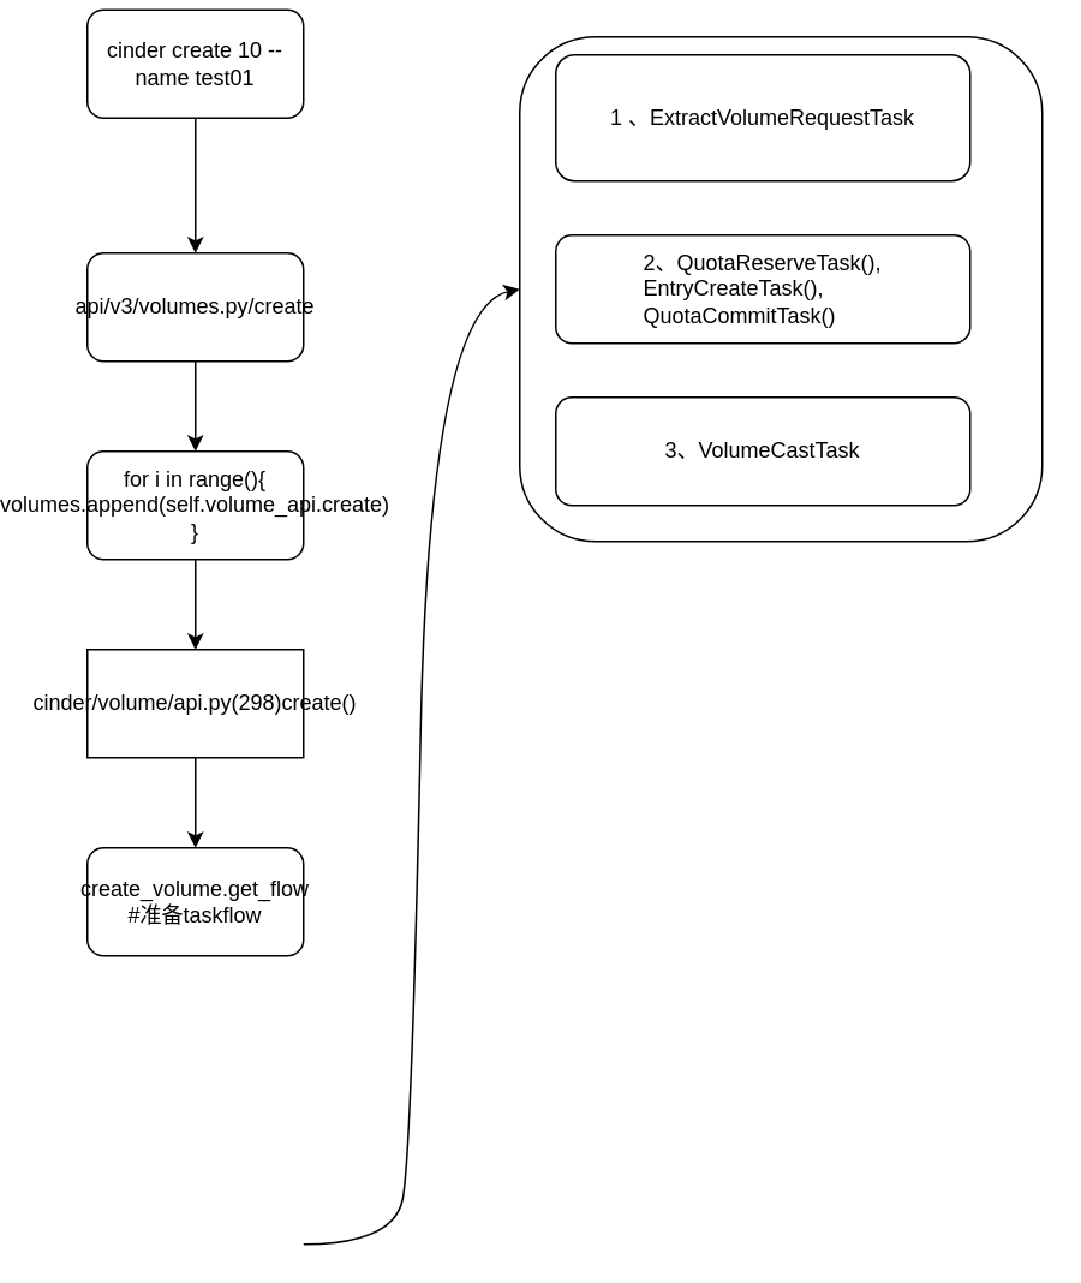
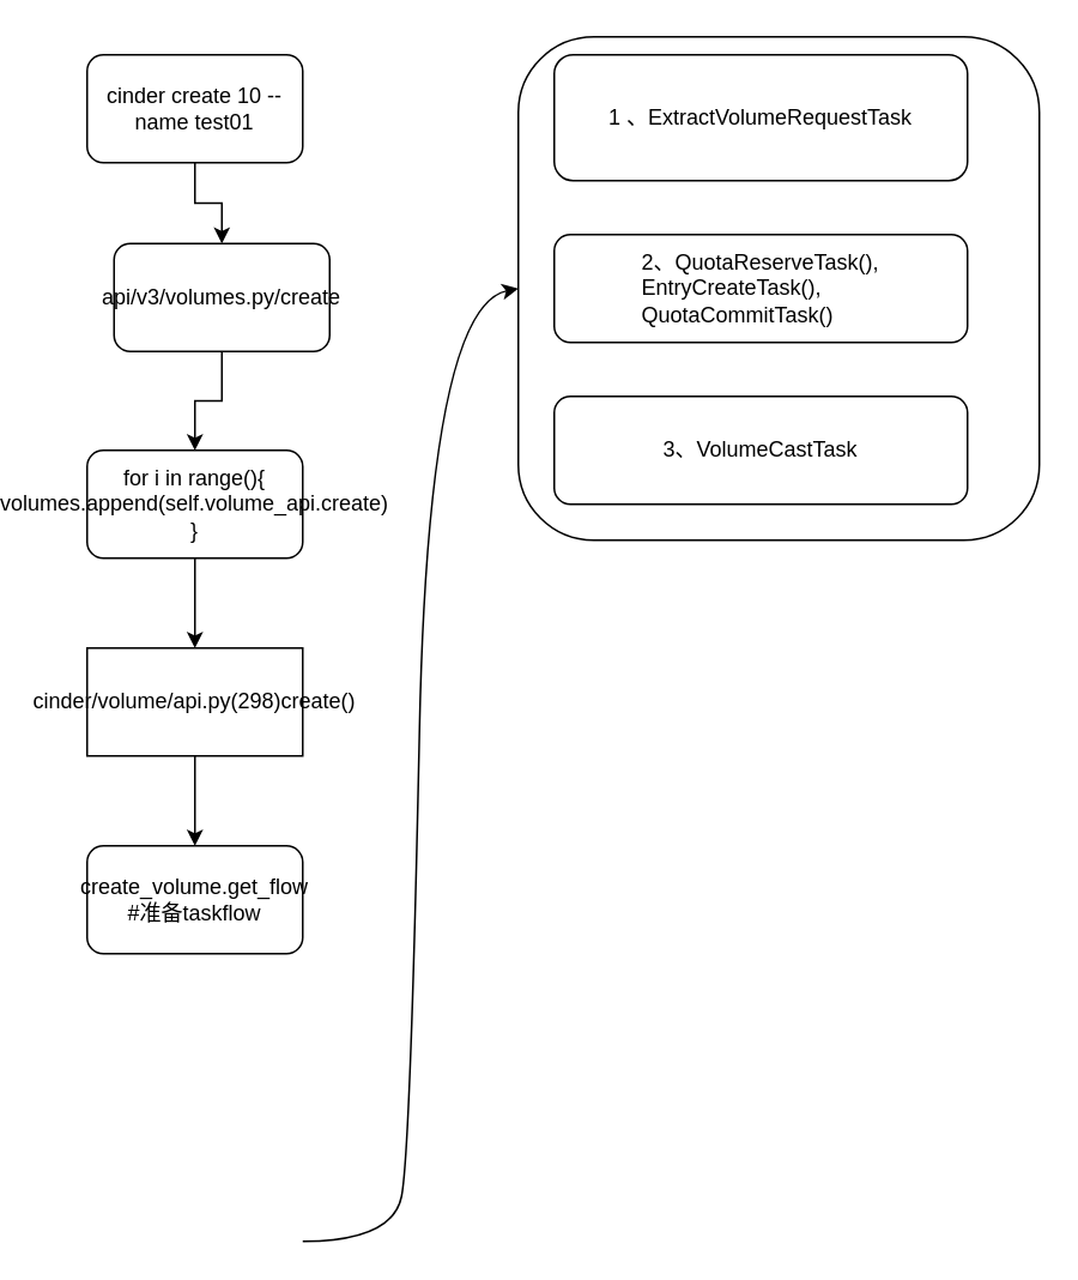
- <mxCell id="4" value="cinder create 10 --name test01" style="rounded=1;whiteSpace=wrap;html=1;" vertex="1" parent="1"><mxGeometry x="20" y="5" width="120" height="60" as="geometry" /></mxCell>
+ <mxCell id="4" value="cinder create 10 --name test01" style="rounded=1;whiteSpace=wrap;html=1;" vertex="1" parent="1"><mxGeometry x="20" y="30" width="120" height="60" as="geometry" /></mxCell>
- <mxCell id="6" value="api/v3/volumes.py/create&lt;br&gt;" style="rounded=1;whiteSpace=wrap;html=1;" vertex="1" parent="1"><mxGeometry x="20" y="140" width="120" height="60" as="geometry" /></mxCell>
+ <mxCell id="6" value="api/v3/volumes.py/create&lt;br&gt;" style="rounded=1;whiteSpace=wrap;html=1;" vertex="1" parent="1"><mxGeometry x="35" y="135" width="120" height="60" as="geometry" /></mxCell>
